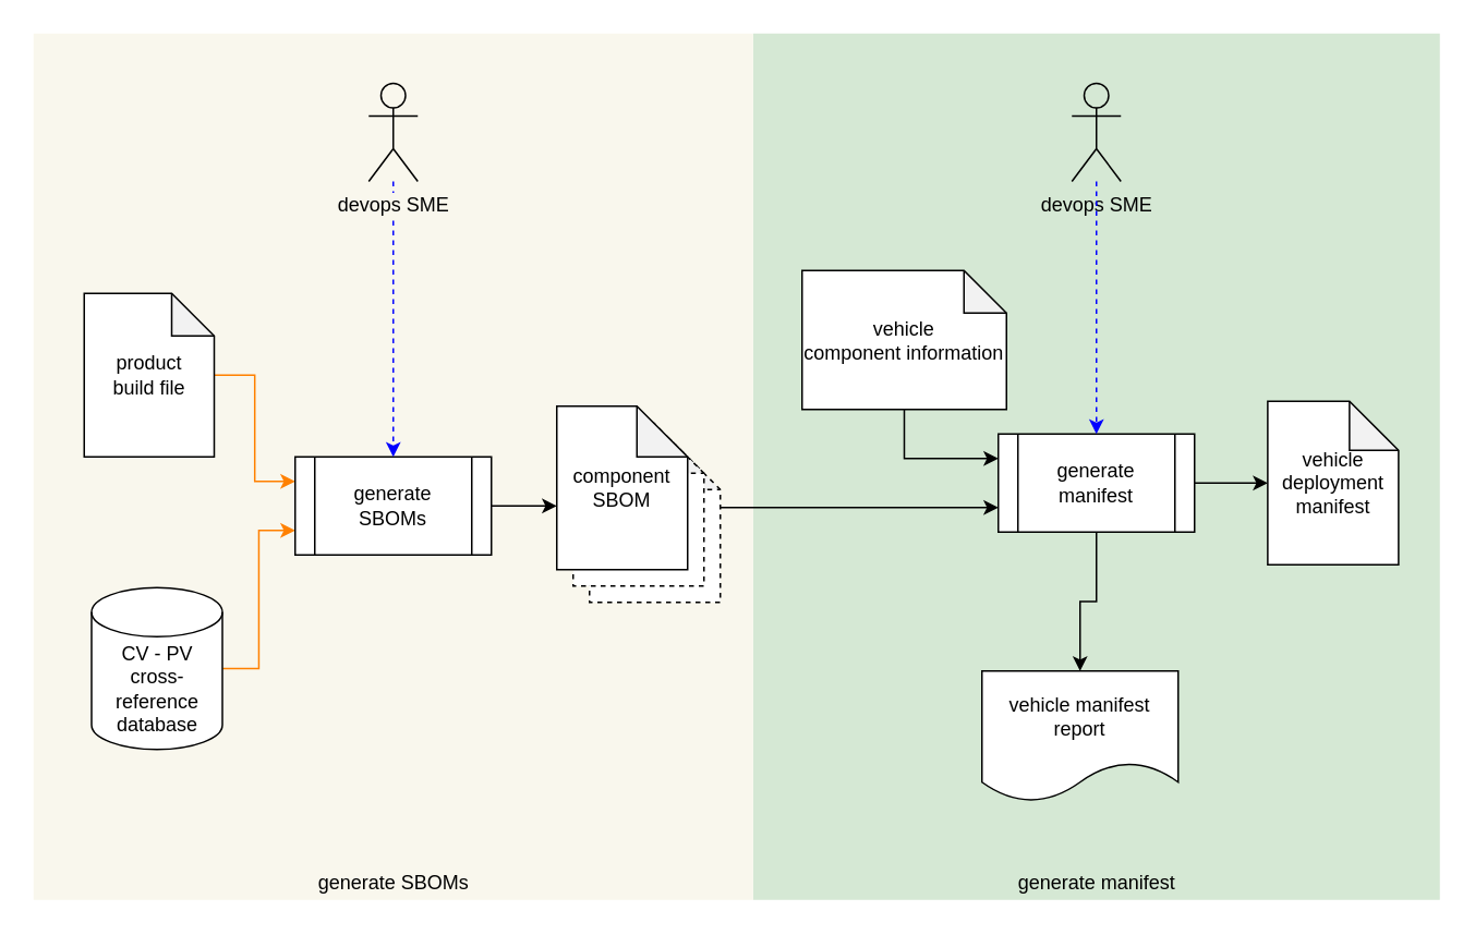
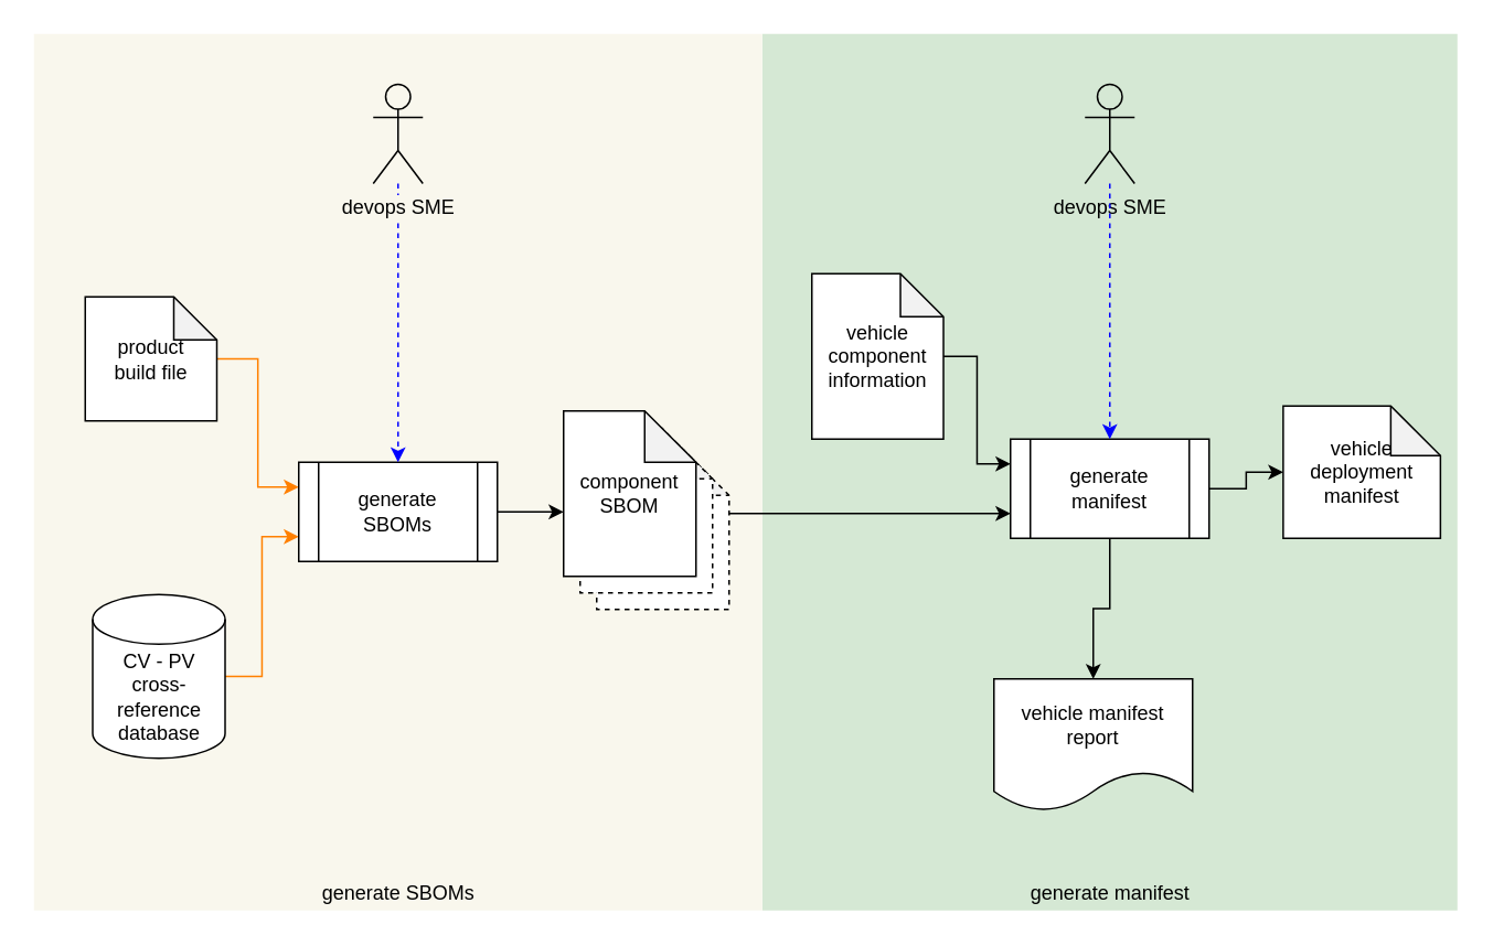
- <mxCell id="17" value="vehicle&lt;br&gt;component information" style="shape=note;whiteSpace=wrap;html=1;backgroundOutline=1;darkOpacity=0.05;size=26;" parent="1" vertex="1"><mxGeometry x="490" y="165" width="125" height="85" as="geometry" /></mxCell>
+ <mxCell id="17" value="vehicle&lt;br&gt;component information" style="shape=note;whiteSpace=wrap;html=1;backgroundOutline=1;darkOpacity=0.05;size=26;" parent="1" vertex="1"><mxGeometry x="490" y="165" width="79.5" height="100" as="geometry" /></mxCell>
- <mxCell id="8" value="product&lt;br&gt;build file" style="shape=note;whiteSpace=wrap;html=1;backgroundOutline=1;darkOpacity=0.05;size=26;" parent="1" vertex="1"><mxGeometry x="51" y="179" width="79.5" height="100" as="geometry" /></mxCell>
+ <mxCell id="8" value="product&lt;br&gt;build file" style="shape=note;whiteSpace=wrap;html=1;backgroundOutline=1;darkOpacity=0.05;size=26;" parent="1" vertex="1"><mxGeometry x="51" y="179" width="79.5" height="75" as="geometry" /></mxCell>
- <mxCell id="6" value="vehicle deployment manifest" style="shape=note;whiteSpace=wrap;html=1;backgroundOutline=1;darkOpacity=0.05;" parent="1" vertex="1"><mxGeometry x="774.75" y="245" width="80" height="100" as="geometry" /></mxCell>
+ <mxCell id="6" value="vehicle deployment manifest" style="shape=note;whiteSpace=wrap;html=1;backgroundOutline=1;darkOpacity=0.05;" parent="1" vertex="1"><mxGeometry x="774.75" y="245" width="95" height="80" as="geometry" /></mxCell>
